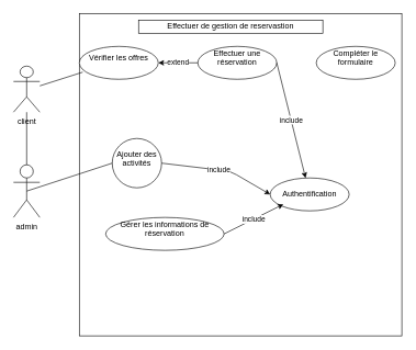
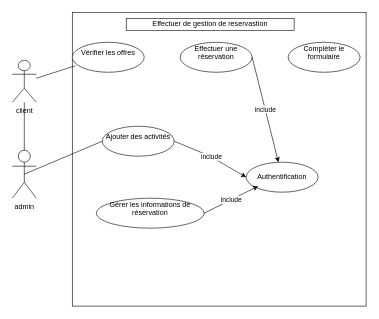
- <mxCell id="12" value="extend" style="endArrow=classic;html=1;entryX=1;entryY=0.5;entryDx=0;entryDy=0;exitX=0;exitY=0.5;exitDx=0;exitDy=0;" edge="1" parent="1" source="6" target="5"><mxGeometry width="50" height="50" relative="1" as="geometry"><mxPoint x="330" y="290" as="sourcePoint" /><mxPoint x="380" y="240" as="targetPoint" /></mxGeometry></mxCell>
- <mxCell id="8" value="&#10;Ajouter des activités&#10;&#10;" style="ellipse;whiteSpace=wrap;html=1;" vertex="1" parent="1"><mxGeometry x="170" y="210" width="75" height="75" as="geometry" /></mxCell>
+ <mxCell id="8" value="&#10;Ajouter des activités&#10;&#10;" style="ellipse;whiteSpace=wrap;html=1;" vertex="1" parent="1"><mxGeometry x="170" y="210" width="120" height="50" as="geometry" /></mxCell>
